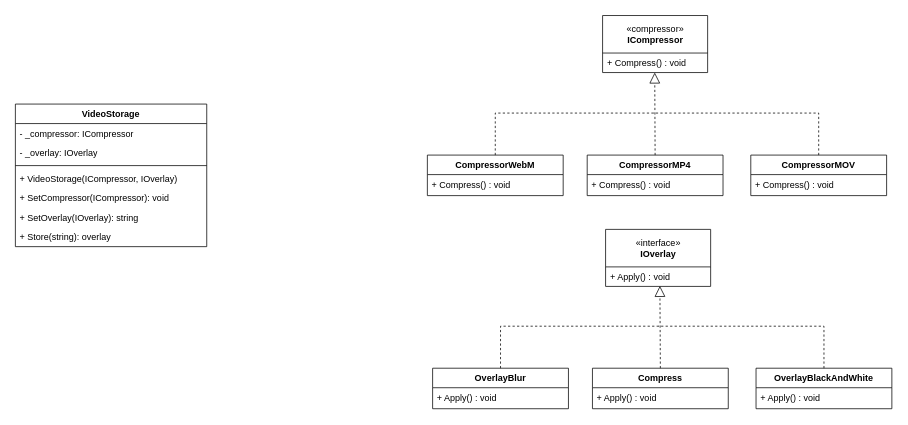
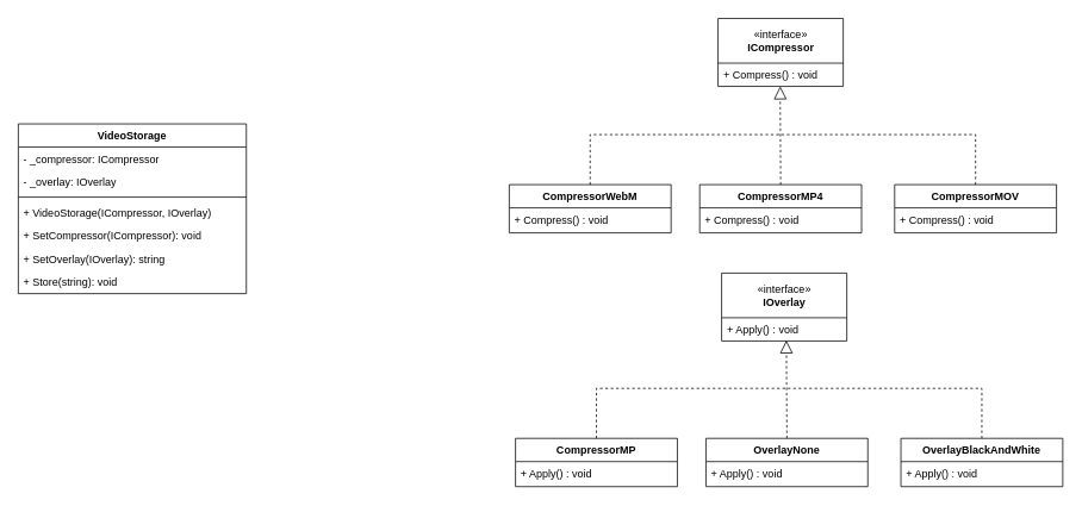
- <mxCell id="13" value="«compressor»&lt;br&gt;&lt;b&gt;ICompressor&lt;/b&gt;" style="swimlane;fontStyle=0;childLayout=stackLayout;horizontal=1;startSize=50;fillColor=none;horizontalStack=0;resizeParent=1;resizeParentMax=0;resizeLast=0;collapsible=1;marginBottom=0;whiteSpace=wrap;html=1;" parent="1" vertex="1"><mxGeometry x="802.5" y="20" width="140" height="76" as="geometry" /></mxCell>
+ <mxCell id="13" value="«interface»&lt;br&gt;&lt;b&gt;ICompressor&lt;/b&gt;" style="swimlane;fontStyle=0;childLayout=stackLayout;horizontal=1;startSize=50;fillColor=none;horizontalStack=0;resizeParent=1;resizeParentMax=0;resizeLast=0;collapsible=1;marginBottom=0;whiteSpace=wrap;html=1;" parent="1" vertex="1"><mxGeometry x="802.5" y="20" width="140" height="76" as="geometry" /></mxCell>
- <mxCell id="31" value="+ Store(string): overlay" style="text;strokeColor=none;fillColor=none;align=left;verticalAlign=top;spacingLeft=4;spacingRight=4;overflow=hidden;rotatable=0;points=[[0,0.5],[1,0.5]];portConstraint=eastwest;whiteSpace=wrap;html=1;" parent="24" vertex="1"><mxGeometry y="164" width="255" height="26" as="geometry" /></mxCell>
+ <mxCell id="31" value="+ Store(string): void" style="text;strokeColor=none;fillColor=none;align=left;verticalAlign=top;spacingLeft=4;spacingRight=4;overflow=hidden;rotatable=0;points=[[0,0.5],[1,0.5]];portConstraint=eastwest;whiteSpace=wrap;html=1;" parent="24" vertex="1"><mxGeometry y="164" width="255" height="26" as="geometry" /></mxCell>
- <mxCell id="2" value="OverlayBlur" style="swimlane;fontStyle=1;align=center;verticalAlign=top;childLayout=stackLayout;horizontal=1;startSize=26;horizontalStack=0;resizeParent=1;resizeParentMax=0;resizeLast=0;collapsible=1;marginBottom=0;whiteSpace=wrap;html=1;" parent="1" vertex="1"><mxGeometry x="576" y="490" width="181" height="54" as="geometry" /></mxCell>
+ <mxCell id="2" value="CompressorMP" style="swimlane;fontStyle=1;align=center;verticalAlign=top;childLayout=stackLayout;horizontal=1;startSize=26;horizontalStack=0;resizeParent=1;resizeParentMax=0;resizeLast=0;collapsible=1;marginBottom=0;whiteSpace=wrap;html=1;" parent="1" vertex="1"><mxGeometry x="576" y="490" width="181" height="54" as="geometry" /></mxCell>
- <mxCell id="6" value="Compress" style="swimlane;fontStyle=1;align=center;verticalAlign=top;childLayout=stackLayout;horizontal=1;startSize=26;horizontalStack=0;resizeParent=1;resizeParentMax=0;resizeLast=0;collapsible=1;marginBottom=0;whiteSpace=wrap;html=1;" parent="1" vertex="1"><mxGeometry x="789" y="490" width="181" height="54" as="geometry" /></mxCell>
+ <mxCell id="6" value="OverlayNone" style="swimlane;fontStyle=1;align=center;verticalAlign=top;childLayout=stackLayout;horizontal=1;startSize=26;horizontalStack=0;resizeParent=1;resizeParentMax=0;resizeLast=0;collapsible=1;marginBottom=0;whiteSpace=wrap;html=1;" parent="1" vertex="1"><mxGeometry x="789" y="490" width="181" height="54" as="geometry" /></mxCell>
